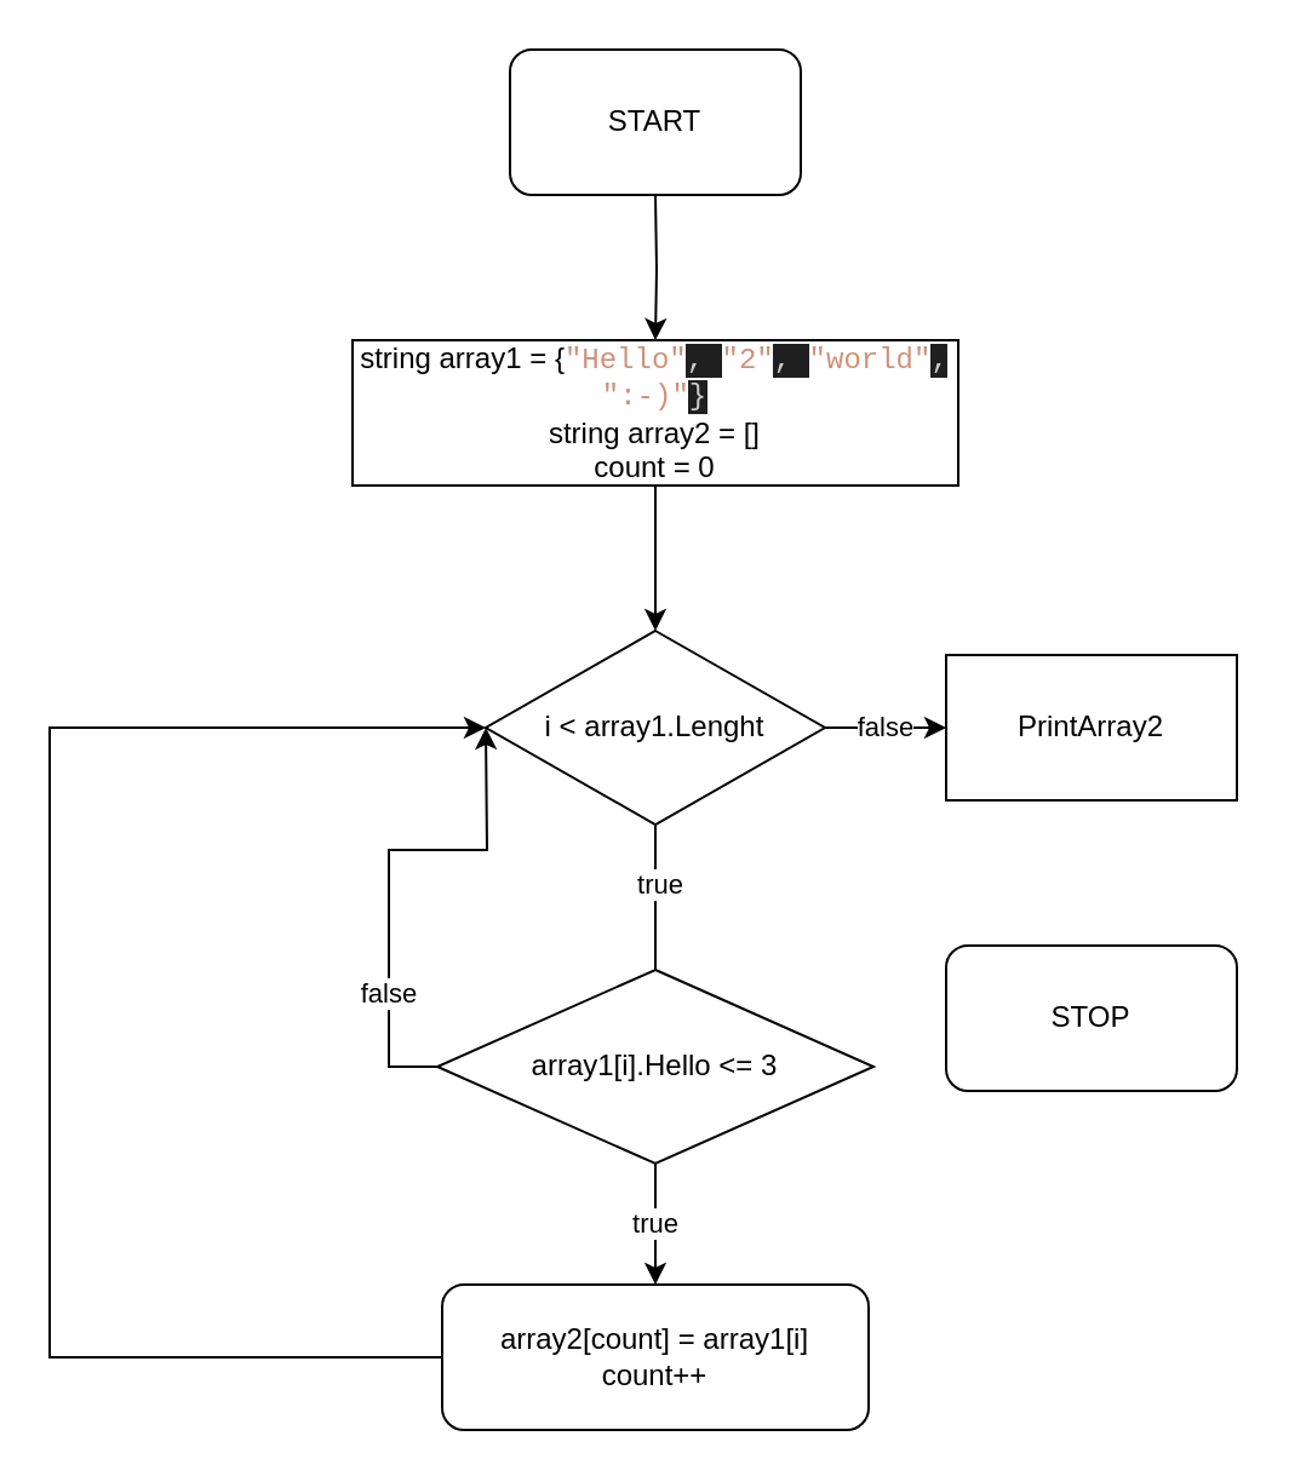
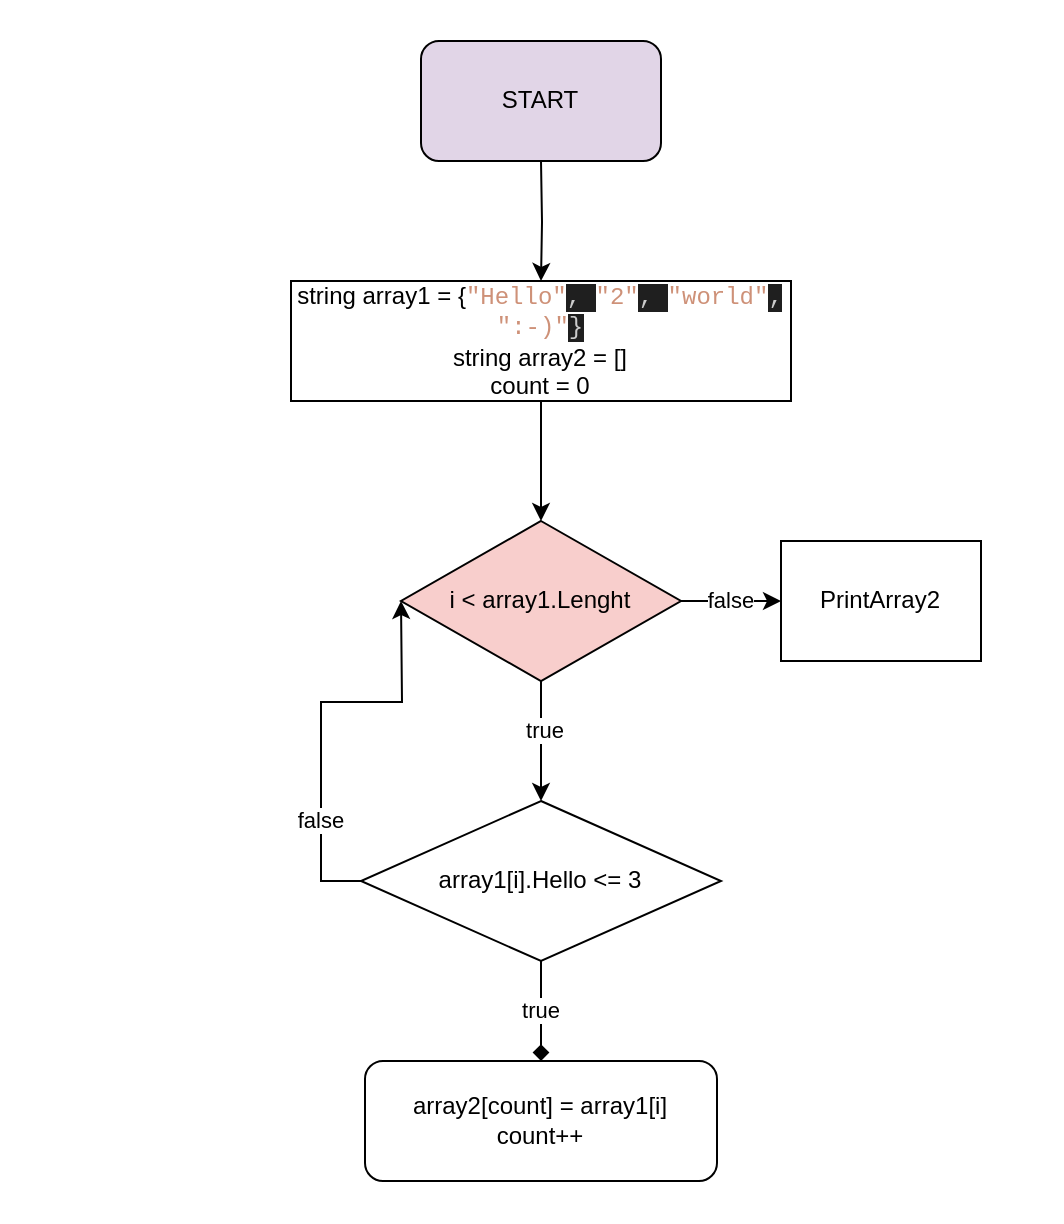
- <mxCell id="3" value="START" style="rounded=1;whiteSpace=wrap;html=1;" vertex="1" parent="1"><mxGeometry x="210" width="120" height="60" as="geometry" y="20" /></mxCell>
+ <mxCell id="3" value="START" style="rounded=1;whiteSpace=wrap;html=1;fillColor=#e1d5e7;" vertex="1" parent="1"><mxGeometry x="210" width="120" height="60" as="geometry" y="20" /></mxCell>
- <mxCell id="9" value="i &amp;lt; array1.Lenght" style="rhombus;whiteSpace=wrap;html=1;" vertex="1" parent="1"><mxGeometry x="200" y="260" width="140" height="80" as="geometry" /></mxCell>
+ <mxCell id="9" value="i &amp;lt; array1.Lenght" style="rhombus;whiteSpace=wrap;html=1;fillColor=#f8cecc;" vertex="1" parent="1"><mxGeometry x="200" y="260" width="140" height="80" as="geometry" /></mxCell>
- <mxCell id="15" value="PrintArray2" style="rounded=0;whiteSpace=wrap;html=1;" vertex="1" parent="1"><mxGeometry x="390" y="270" width="120" height="60" as="geometry" /></mxCell>
+ <mxCell id="15" value="PrintArray2" style="rounded=0;whiteSpace=wrap;html=1;" vertex="1" parent="1"><mxGeometry x="390" y="270" width="100" height="60" as="geometry" /></mxCell>
- <mxCell id="6" value="" style="edgeStyle=orthogonalEdgeStyle;rounded=0;orthogonalLoop=1;jettySize=auto;html=1;endArrow=none;" edge="1" parent="1" source="9" target="12"><mxGeometry relative="1" as="geometry" /></mxCell>
+ <mxCell id="6" value="" style="edgeStyle=orthogonalEdgeStyle;rounded=0;orthogonalLoop=1;jettySize=auto;html=1;" edge="1" parent="1" source="9" target="12"><mxGeometry relative="1" as="geometry" /></mxCell>
- <mxCell id="16" value="STOP" style="rounded=1;whiteSpace=wrap;html=1;" vertex="1" parent="1"><mxGeometry x="390" y="390" width="120" height="60" as="geometry" /></mxCell>
- <mxCell id="13" style="edgeStyle=orthogonalEdgeStyle;rounded=0;orthogonalLoop=1;jettySize=auto;html=1;exitX=0;exitY=0.5;exitDx=0;exitDy=0;entryX=0;entryY=0.5;entryDx=0;entryDy=0;" edge="1" parent="1" source="14" target="9"><mxGeometry relative="1" as="geometry"><Array as="points"><mxPoint x="20" y="560" /><mxPoint x="20" y="300" /></Array></mxGeometry></mxCell>
- <mxCell id="10" value="true" style="edgeStyle=orthogonalEdgeStyle;rounded=0;orthogonalLoop=1;jettySize=auto;html=1;" edge="1" parent="1" source="12" target="14"><mxGeometry relative="1" as="geometry" /></mxCell>
+ <mxCell id="10" value="true" style="edgeStyle=orthogonalEdgeStyle;rounded=0;orthogonalLoop=1;jettySize=auto;html=1;endArrow=diamond;" edge="1" parent="1" source="12" target="14"><mxGeometry relative="1" as="geometry" /></mxCell>
